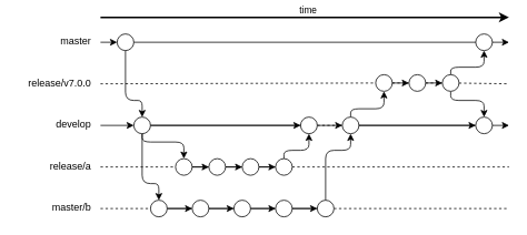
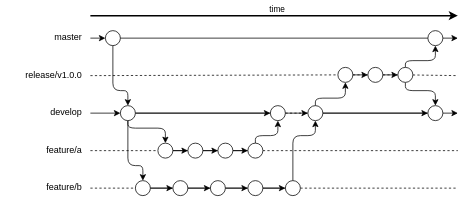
- <mxCell id="55" value="release/v7.0.0" style="text;html=1;align=right;verticalAlign=middle;resizable=0;points=[];autosize=1;" vertex="1" parent="1"><mxGeometry y="89" width="90" height="20" as="geometry" x="20" /></mxCell>
+ <mxCell id="55" value="release/v1.0.0" style="text;html=1;align=right;verticalAlign=middle;resizable=0;points=[];autosize=1;" vertex="1" parent="1"><mxGeometry y="89" width="90" height="20" as="geometry" x="20" /></mxCell>
- <mxCell id="20" value="release/a" style="text;html=1;align=right;verticalAlign=middle;resizable=0;points=[];autosize=1;" vertex="1" parent="1"><mxGeometry x="50" y="189" width="60" height="20" as="geometry" /></mxCell>
+ <mxCell id="20" value="feature/a" style="text;html=1;align=right;verticalAlign=middle;resizable=0;points=[];autosize=1;" vertex="1" parent="1"><mxGeometry x="50" y="189" width="60" height="20" as="geometry" /></mxCell>
- <mxCell id="37" value="master/b" style="text;html=1;align=right;verticalAlign=middle;resizable=0;points=[];autosize=1;" vertex="1" parent="1"><mxGeometry x="50" y="239" width="60" height="20" as="geometry" /></mxCell>
+ <mxCell id="37" value="feature/b" style="text;html=1;align=right;verticalAlign=middle;resizable=0;points=[];autosize=1;" vertex="1" parent="1"><mxGeometry x="50" y="239" width="60" height="20" as="geometry" /></mxCell>
